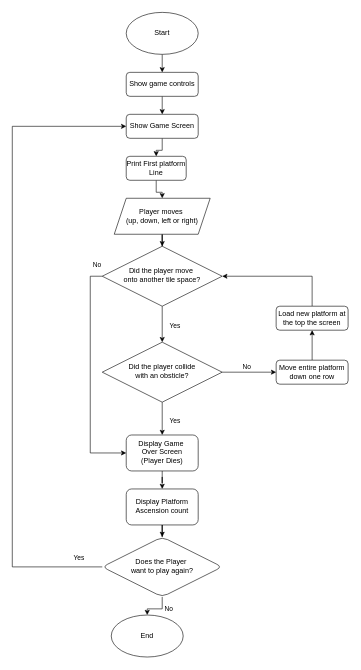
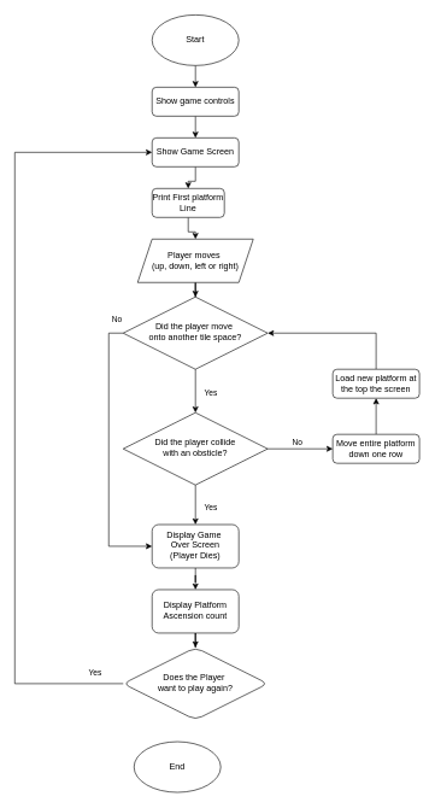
- <mxCell id="30" value="" style="edgeStyle=orthogonalEdgeStyle;rounded=0;orthogonalLoop=1;jettySize=auto;html=1;" edge="1" parent="1" source="34" target="35"><mxGeometry relative="1" as="geometry" /></mxCell>
- <mxCell id="31" value="No" style="edgeLabel;html=1;align=center;verticalAlign=middle;resizable=0;points=[];" vertex="1" connectable="0" parent="30"><mxGeometry x="-0.349" y="-2" relative="1" as="geometry"><mxPoint x="12" y="1" as="offset" /></mxGeometry></mxCell>
